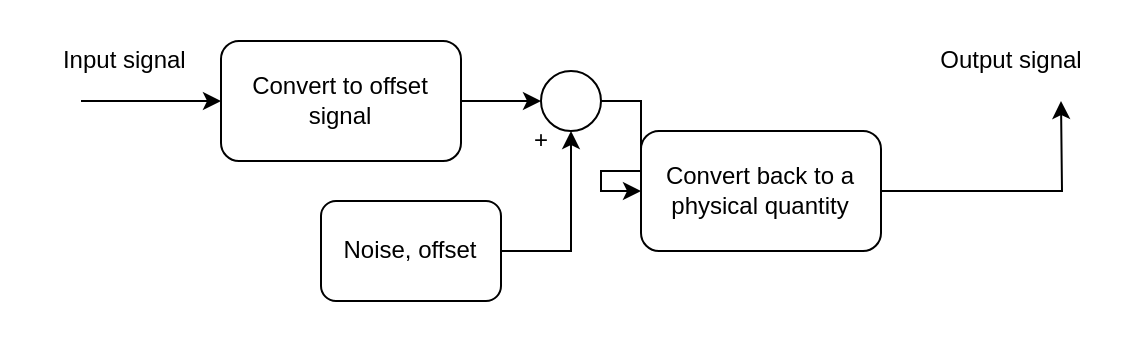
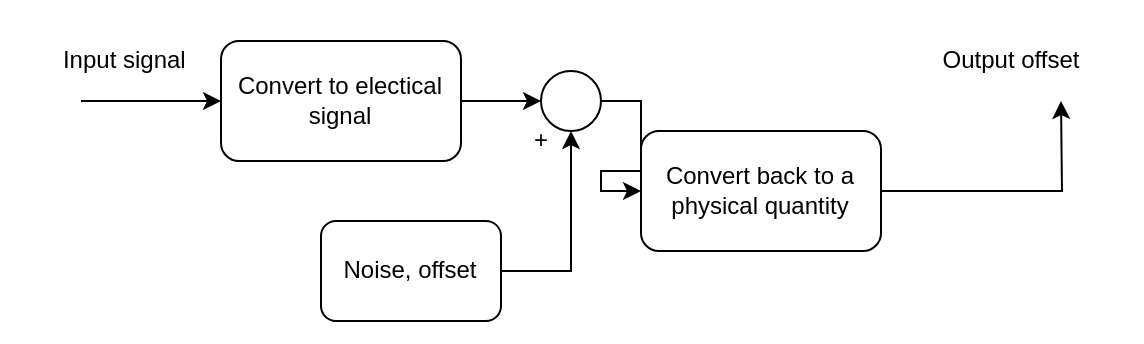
- <mxCell id="13" value="Output signal" style="text;html=1;align=center;verticalAlign=middle;resizable=0;points=[];autosize=1;strokeColor=none;" vertex="1" parent="1"><mxGeometry x="460" y="20" width="90" height="20" as="geometry" /></mxCell>
+ <mxCell id="13" value="Output offset" style="text;html=1;align=center;verticalAlign=middle;resizable=0;points=[];autosize=1;strokeColor=none;" vertex="1" parent="1"><mxGeometry x="460" y="20" width="90" height="20" as="geometry" /></mxCell>
- <mxCell id="4" value="Convert to offset signal" style="rounded=1;whiteSpace=wrap;html=1;fillColor=none;" vertex="1" parent="1"><mxGeometry x="110" y="20" width="120" height="60" as="geometry" /></mxCell>
+ <mxCell id="4" value="Convert to electical signal" style="rounded=1;whiteSpace=wrap;html=1;fillColor=none;" vertex="1" parent="1"><mxGeometry x="110" y="20" width="120" height="60" as="geometry" /></mxCell>
- <mxCell id="9" value="Noise, offset" style="rounded=1;whiteSpace=wrap;html=1;fillColor=none;" vertex="1" parent="1"><mxGeometry x="160" y="100" width="90" height="50" as="geometry" /></mxCell>
+ <mxCell id="9" value="Noise, offset" style="rounded=1;whiteSpace=wrap;html=1;fillColor=none;" vertex="1" parent="1"><mxGeometry x="160" y="110" width="90" height="50" as="geometry" /></mxCell>
